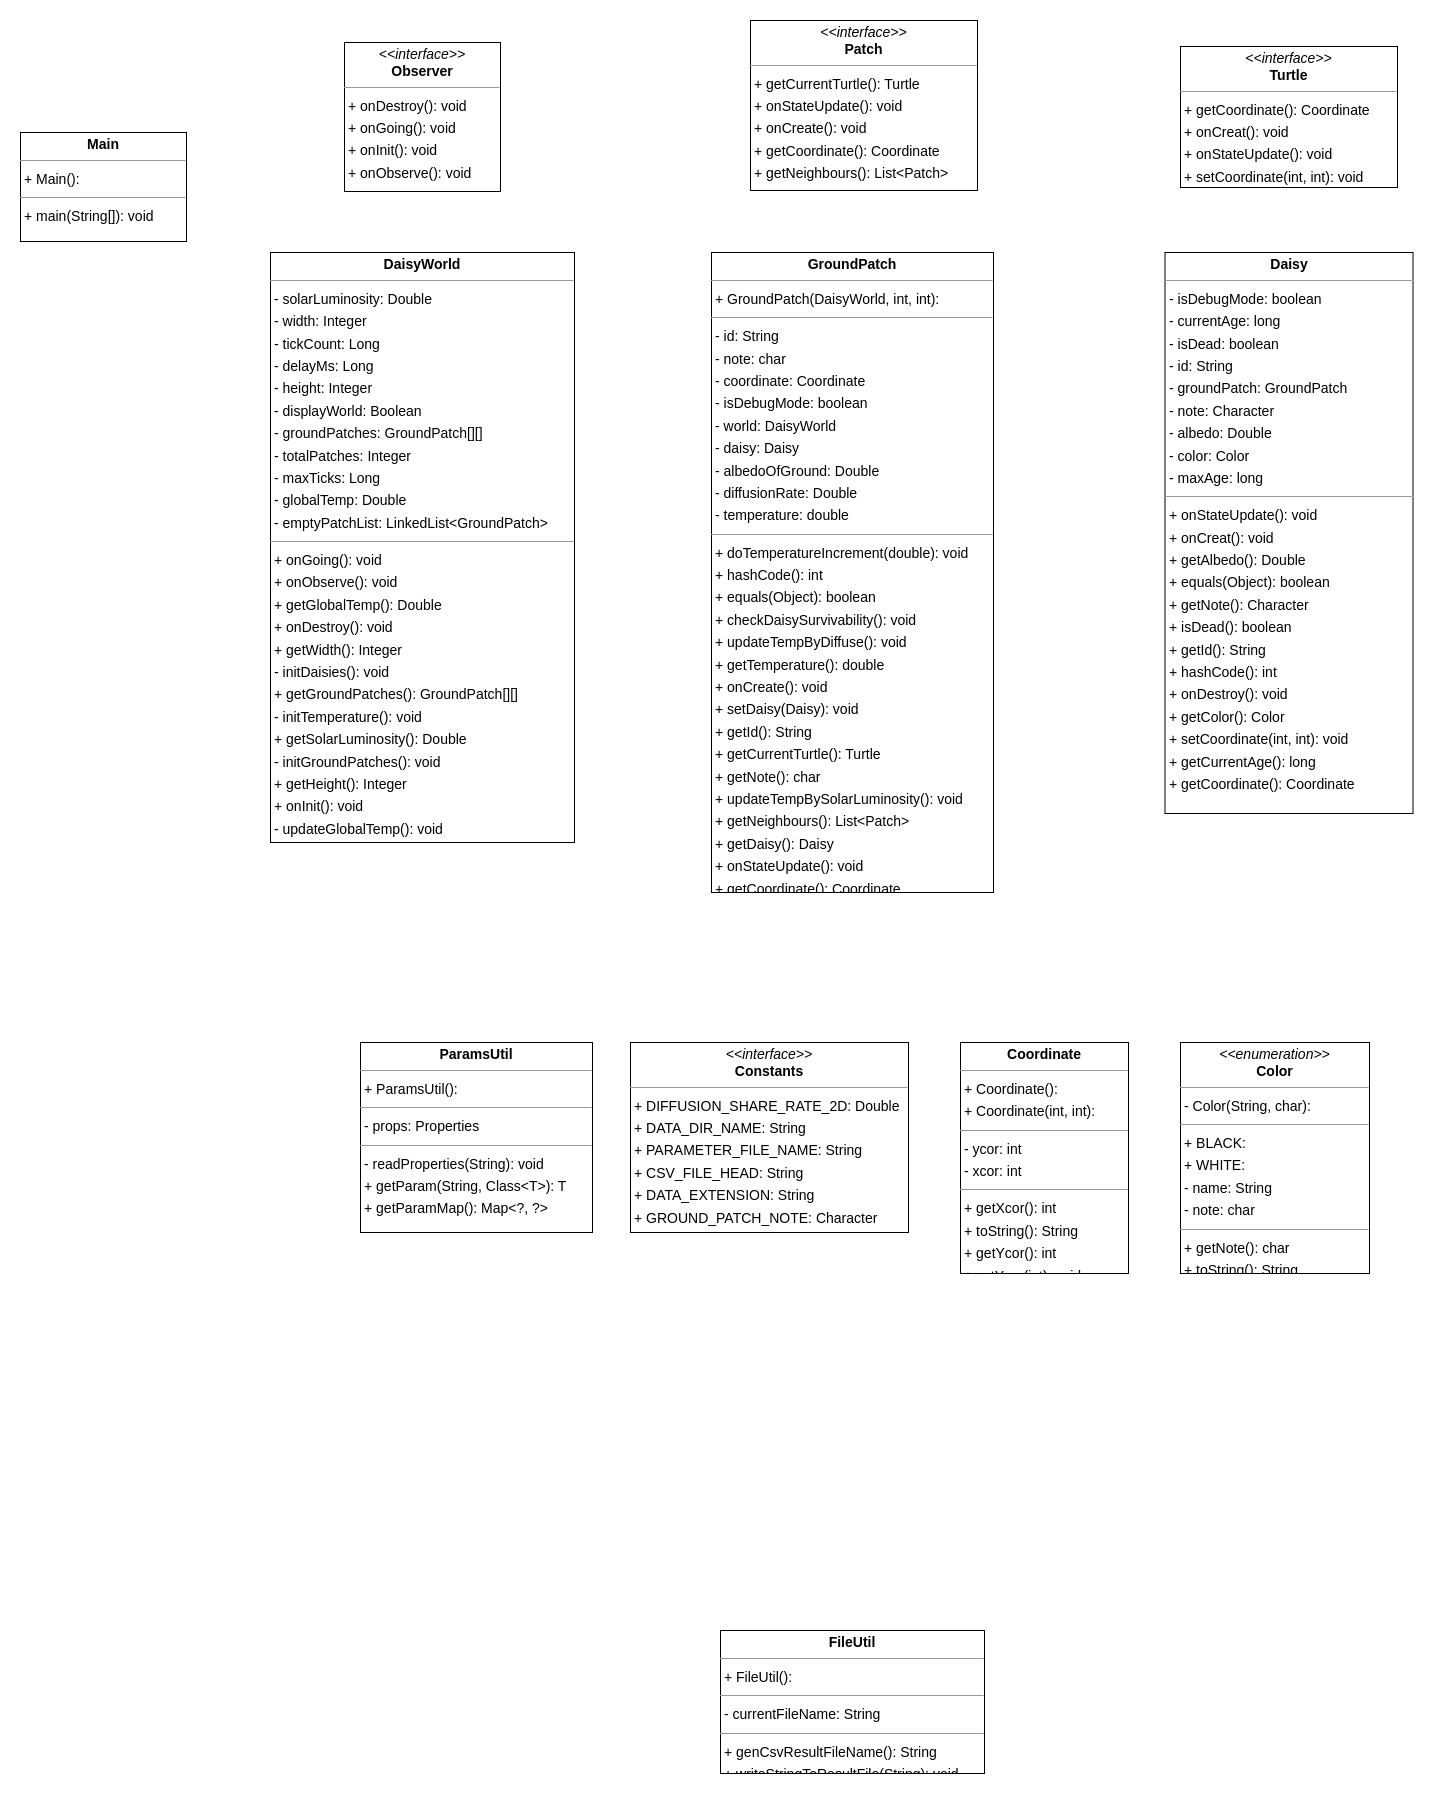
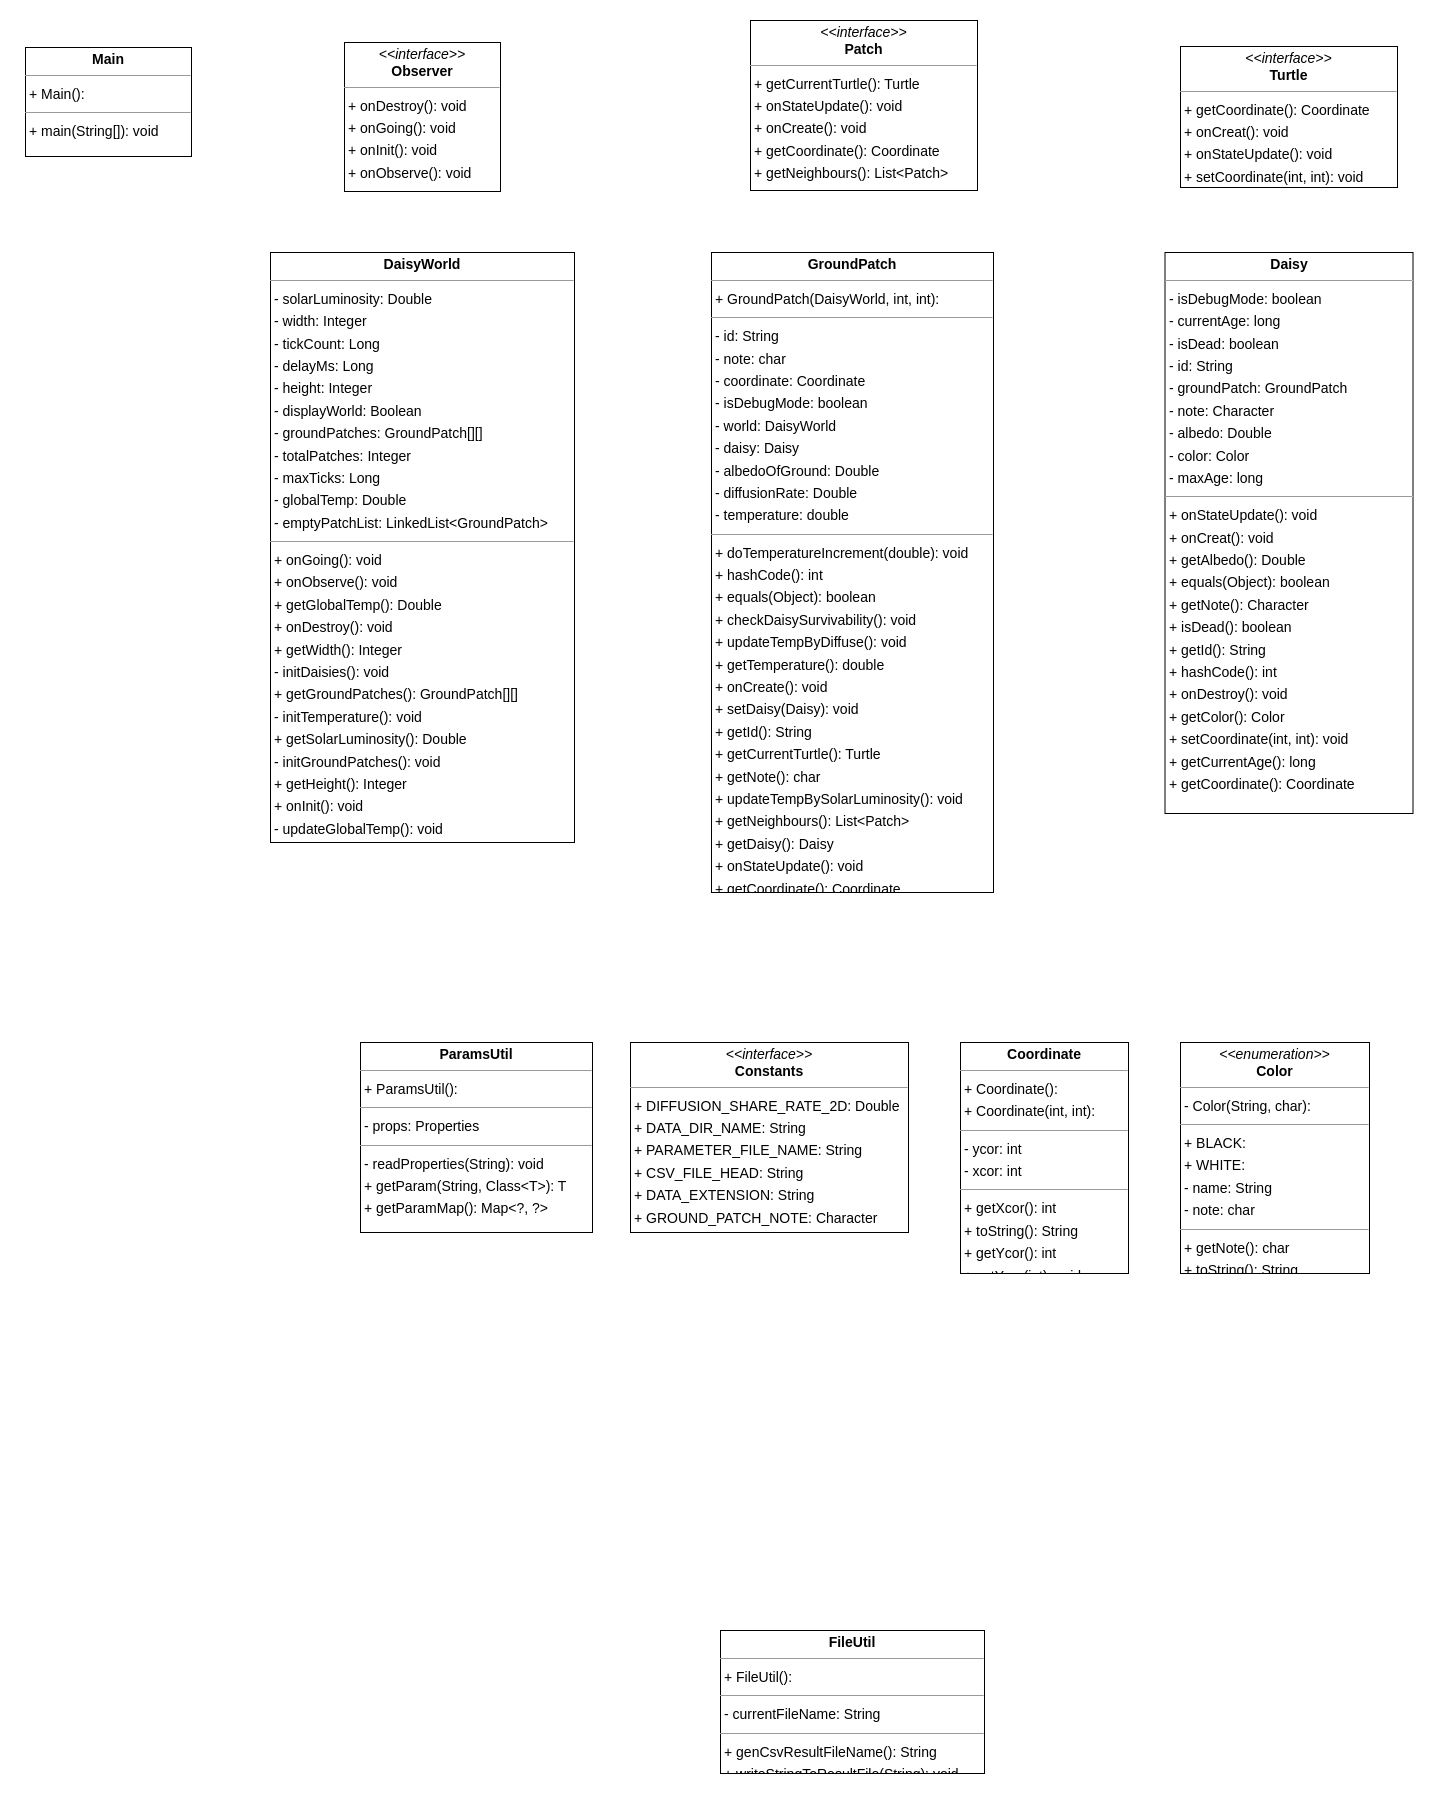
- <mxCell id="9" value="&lt;p style=&quot;margin:0px;margin-top:4px;text-align:center;&quot;&gt;&lt;b&gt;Main&lt;/b&gt;&lt;/p&gt;&lt;hr size=&quot;1&quot;/&gt;&lt;p style=&quot;margin:0 0 0 4px;line-height:1.6;&quot;&gt;+ Main(): &lt;/p&gt;&lt;hr size=&quot;1&quot;/&gt;&lt;p style=&quot;margin:0 0 0 4px;line-height:1.6;&quot;&gt;+ main(String[]): void&lt;/p&gt;" style="verticalAlign=top;align=left;overflow=fill;fontSize=14;fontFamily=Helvetica;html=1;rounded=0;shadow=0;comic=0;labelBackgroundColor=none;strokeWidth=1;" parent="1" vertex="1"><mxGeometry x="20" y="132" width="166" height="109" as="geometry" /></mxCell>
+ <mxCell id="9" value="&lt;p style=&quot;margin:0px;margin-top:4px;text-align:center;&quot;&gt;&lt;b&gt;Main&lt;/b&gt;&lt;/p&gt;&lt;hr size=&quot;1&quot;/&gt;&lt;p style=&quot;margin:0 0 0 4px;line-height:1.6;&quot;&gt;+ Main(): &lt;/p&gt;&lt;hr size=&quot;1&quot;/&gt;&lt;p style=&quot;margin:0 0 0 4px;line-height:1.6;&quot;&gt;+ main(String[]): void&lt;/p&gt;" style="verticalAlign=top;align=left;overflow=fill;fontSize=14;fontFamily=Helvetica;html=1;rounded=0;shadow=0;comic=0;labelBackgroundColor=none;strokeWidth=1;" parent="1" vertex="1"><mxGeometry x="25" y="47" width="166" height="109" as="geometry" /></mxCell>
